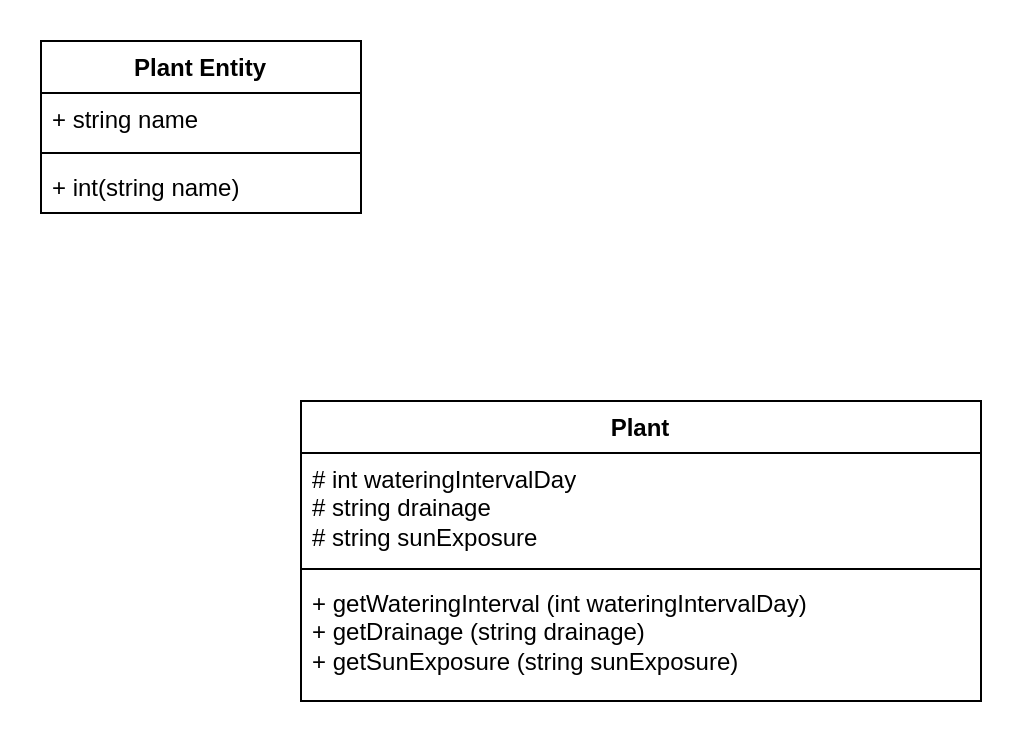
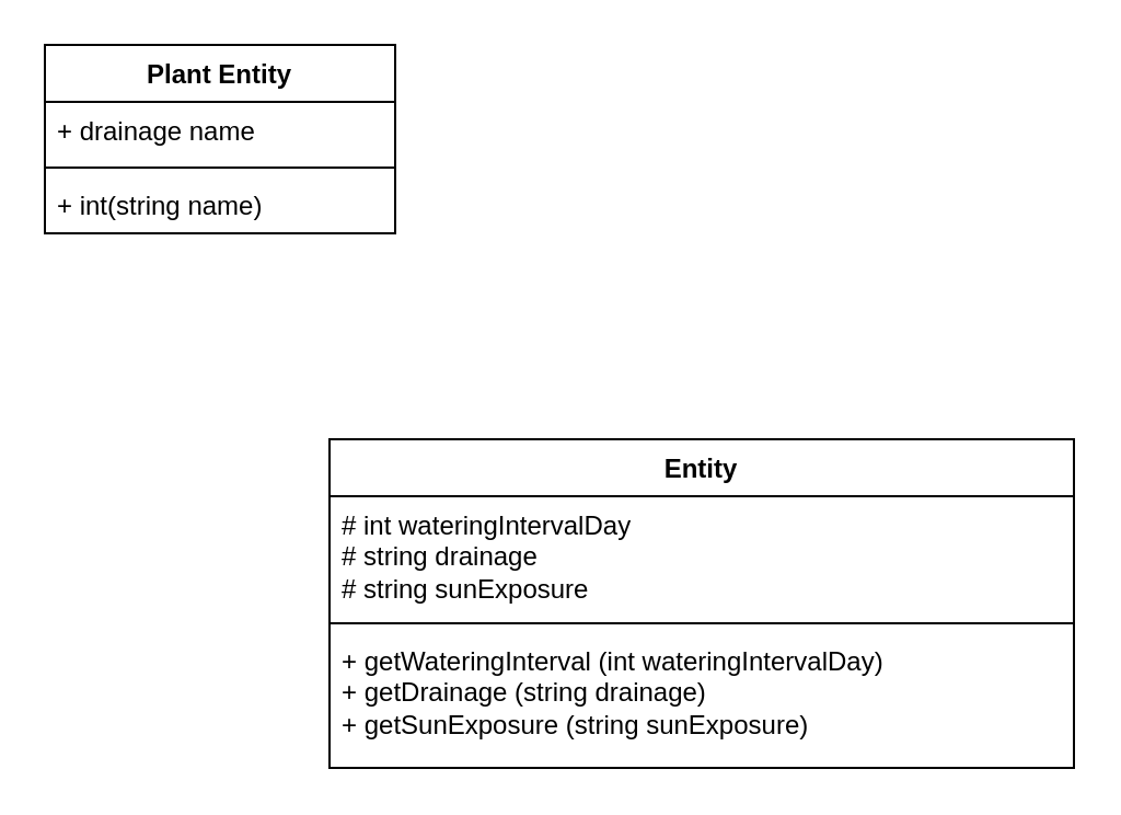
- <mxCell id="3" value="+ string name" style="text;strokeColor=none;fillColor=none;align=left;verticalAlign=top;spacingLeft=4;spacingRight=4;overflow=hidden;rotatable=0;points=[[0,0.5],[1,0.5]];portConstraint=eastwest;whiteSpace=wrap;html=1;" vertex="1" parent="2"><mxGeometry y="26" width="160" height="26" as="geometry" /></mxCell>
+ <mxCell id="3" value="+ drainage name" style="text;strokeColor=none;fillColor=none;align=left;verticalAlign=top;spacingLeft=4;spacingRight=4;overflow=hidden;rotatable=0;points=[[0,0.5],[1,0.5]];portConstraint=eastwest;whiteSpace=wrap;html=1;" vertex="1" parent="2"><mxGeometry y="26" width="160" height="26" as="geometry" /></mxCell>
- <mxCell id="6" value="Plant" style="swimlane;fontStyle=1;align=center;verticalAlign=top;childLayout=stackLayout;horizontal=1;startSize=26;horizontalStack=0;resizeParent=1;resizeParentMax=0;resizeLast=0;collapsible=1;marginBottom=0;whiteSpace=wrap;html=1;" vertex="1" parent="1"><mxGeometry x="150" y="200" width="340" height="150" as="geometry"><mxRectangle x="370" y="180" width="100" height="30" as="alternateBounds" /></mxGeometry></mxCell>
+ <mxCell id="6" value="Entity" style="swimlane;fontStyle=1;align=center;verticalAlign=top;childLayout=stackLayout;horizontal=1;startSize=26;horizontalStack=0;resizeParent=1;resizeParentMax=0;resizeLast=0;collapsible=1;marginBottom=0;whiteSpace=wrap;html=1;" vertex="1" parent="1"><mxGeometry x="150" y="200" width="340" height="150" as="geometry"><mxRectangle x="370" y="180" width="100" height="30" as="alternateBounds" /></mxGeometry></mxCell>
